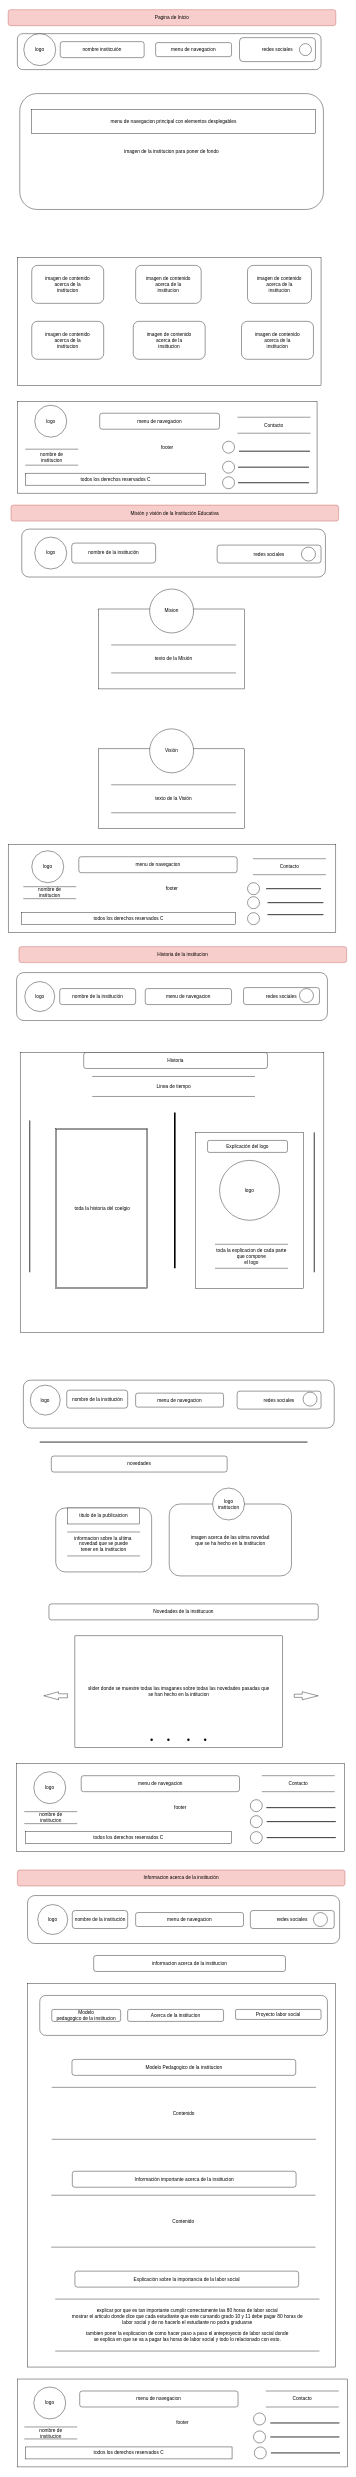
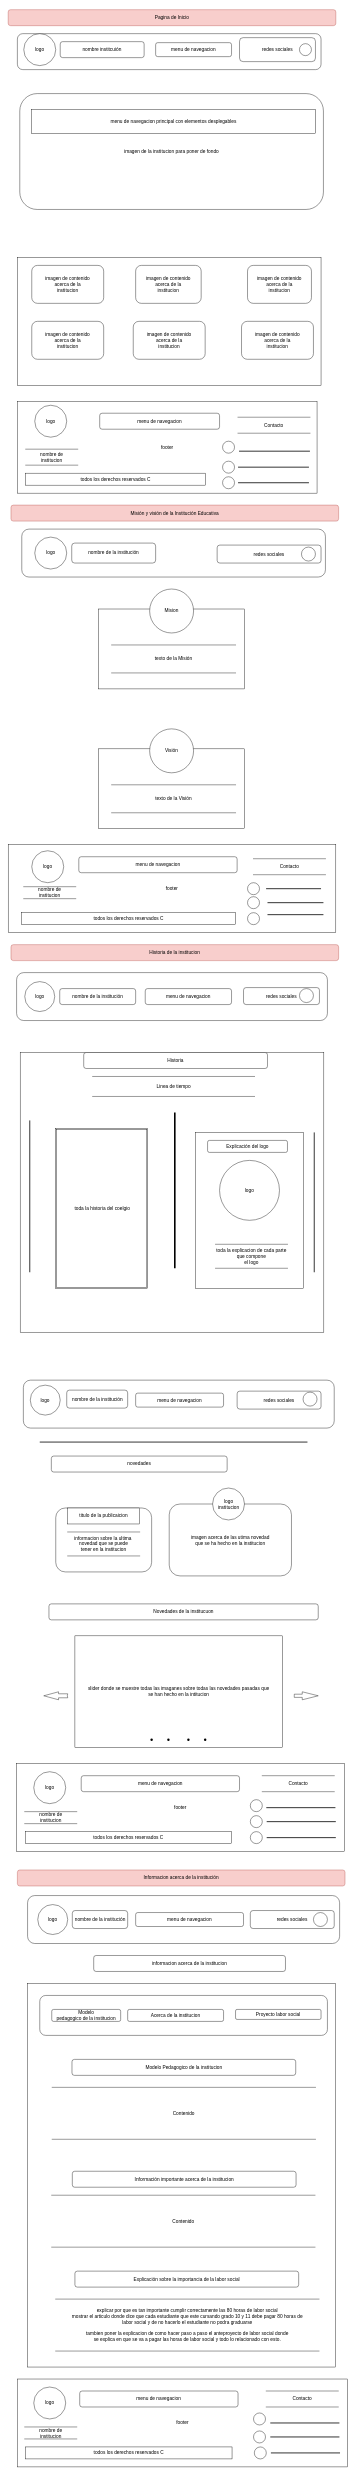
- <mxCell id="30" value="Historia de la institucion" style="rounded=1;whiteSpace=wrap;html=1;fillColor=#f8cecc;strokeColor=#b85450;" parent="1" vertex="1"><mxGeometry x="47" y="2365" width="820" height="40" as="geometry" /></mxCell>
+ <mxCell id="30" value="Historia de la institucion" style="rounded=1;whiteSpace=wrap;html=1;fillColor=#f8cecc;strokeColor=#b85450;" parent="1" vertex="1"><mxGeometry x="27" y="2360" width="820" height="40" as="geometry" /></mxCell>
